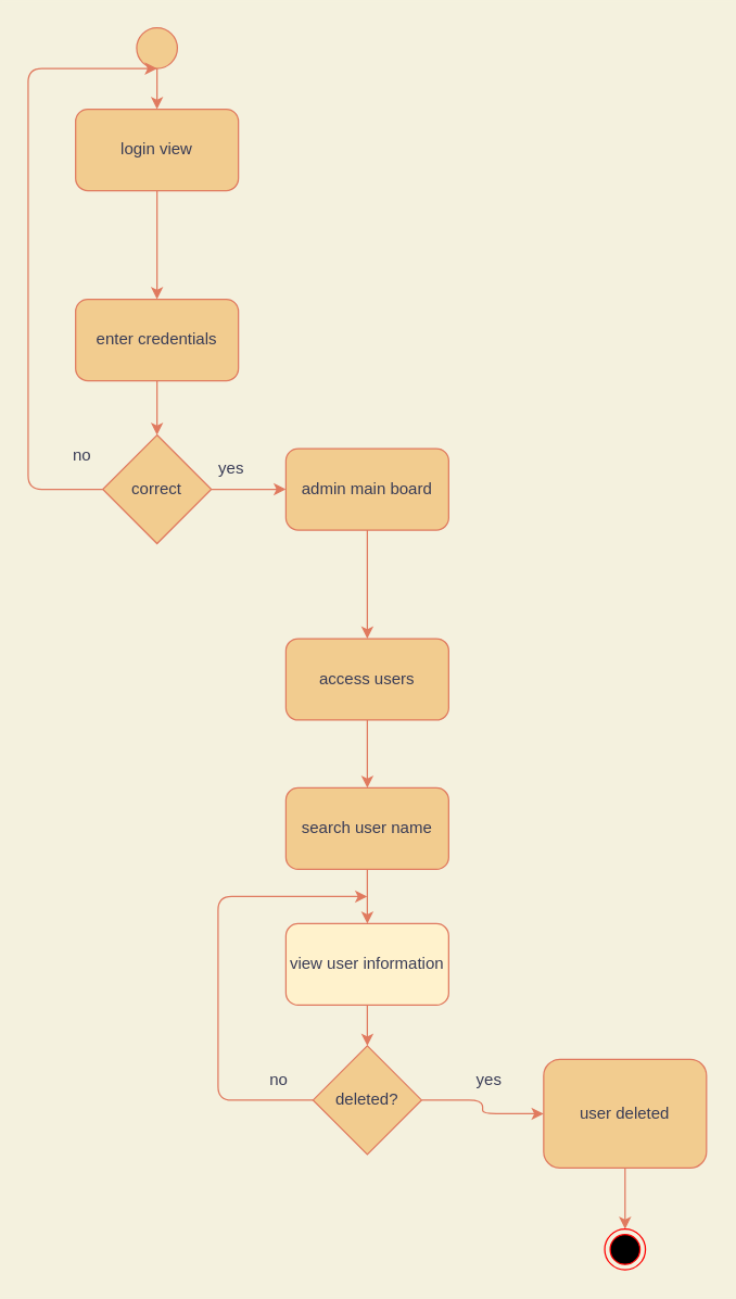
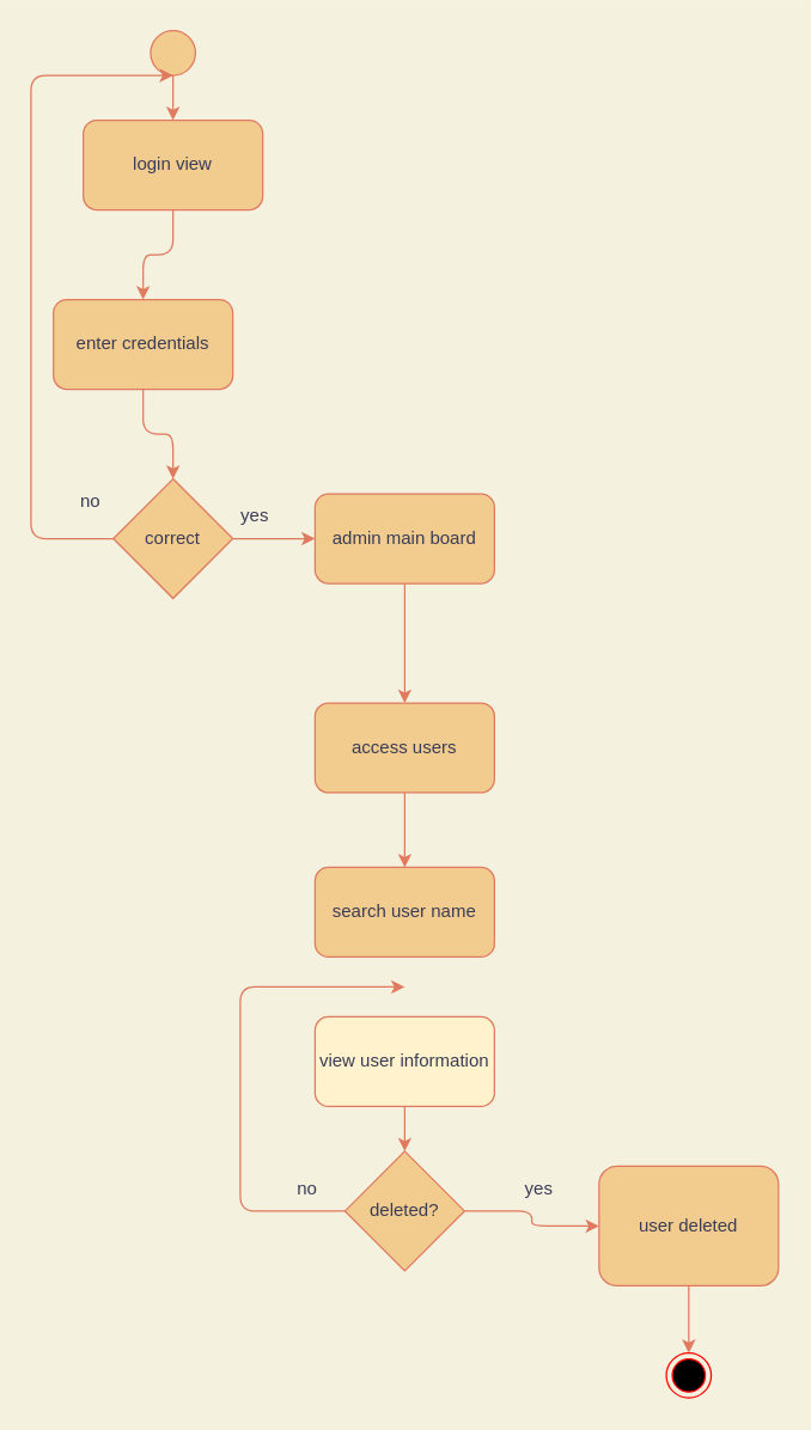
- <mxCell id="7" value="enter credentials" style="whiteSpace=wrap;html=1;fillColor=#F2CC8F;strokeColor=#E07A5F;fontColor=#393C56;rounded=1;sketch=0;" parent="1" vertex="1"><mxGeometry x="55" y="220" width="120" height="60" as="geometry" /></mxCell>
+ <mxCell id="7" value="enter credentials" style="whiteSpace=wrap;html=1;fillColor=#F2CC8F;strokeColor=#E07A5F;fontColor=#393C56;rounded=1;sketch=0;" parent="1" vertex="1"><mxGeometry x="35" y="200" width="120" height="60" as="geometry" /></mxCell>
- <mxCell id="17" style="edgeStyle=orthogonalEdgeStyle;curved=0;rounded=1;sketch=0;orthogonalLoop=1;jettySize=auto;html=1;fontColor=#393C56;strokeColor=#E07A5F;fillColor=#F2CC8F;" parent="1" source="18" target="20" edge="1"><mxGeometry relative="1" as="geometry"><mxPoint x="270" y="675" as="targetPoint" /></mxGeometry></mxCell>
